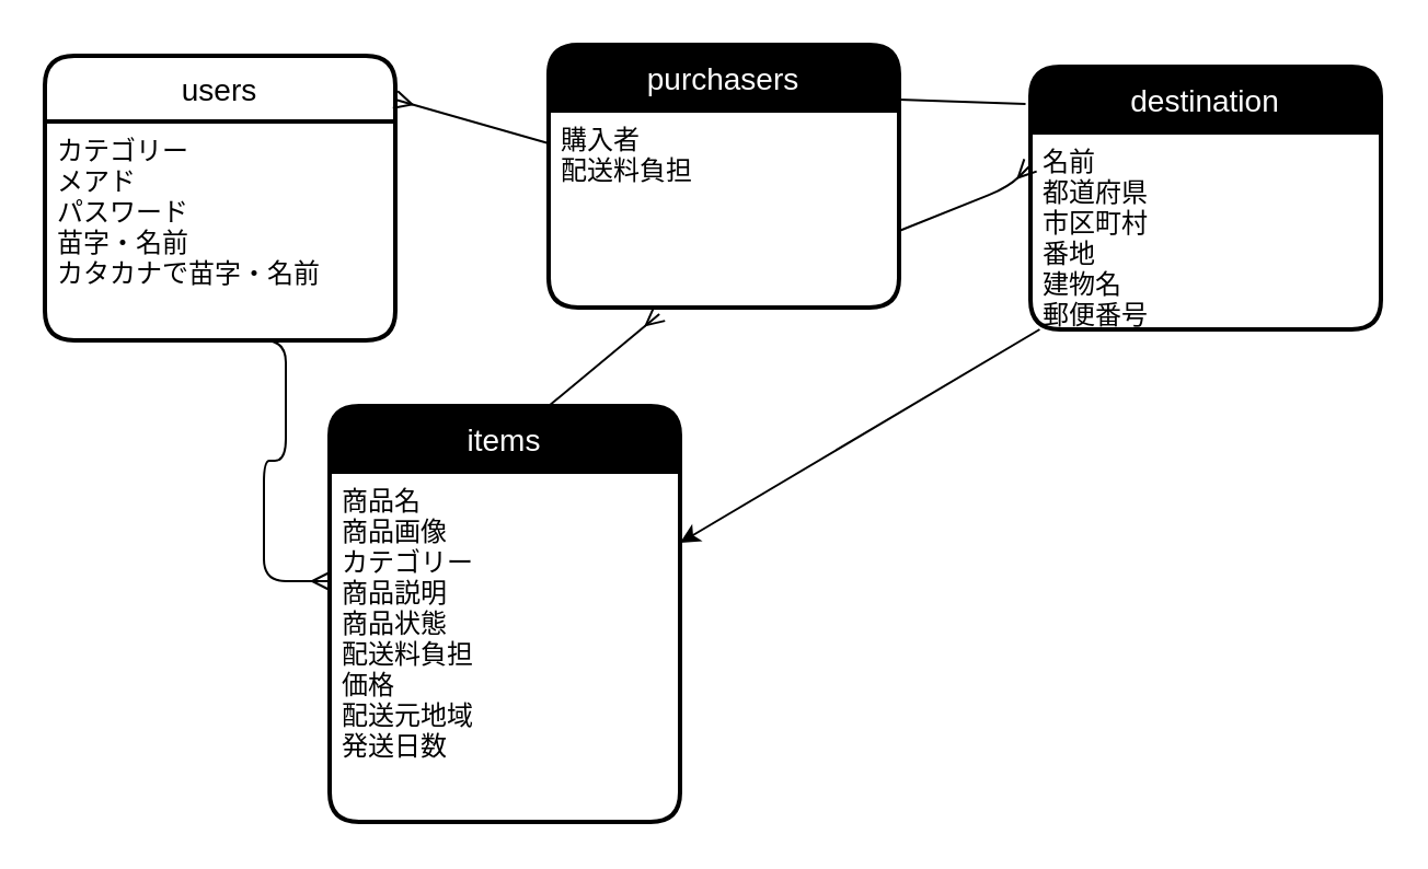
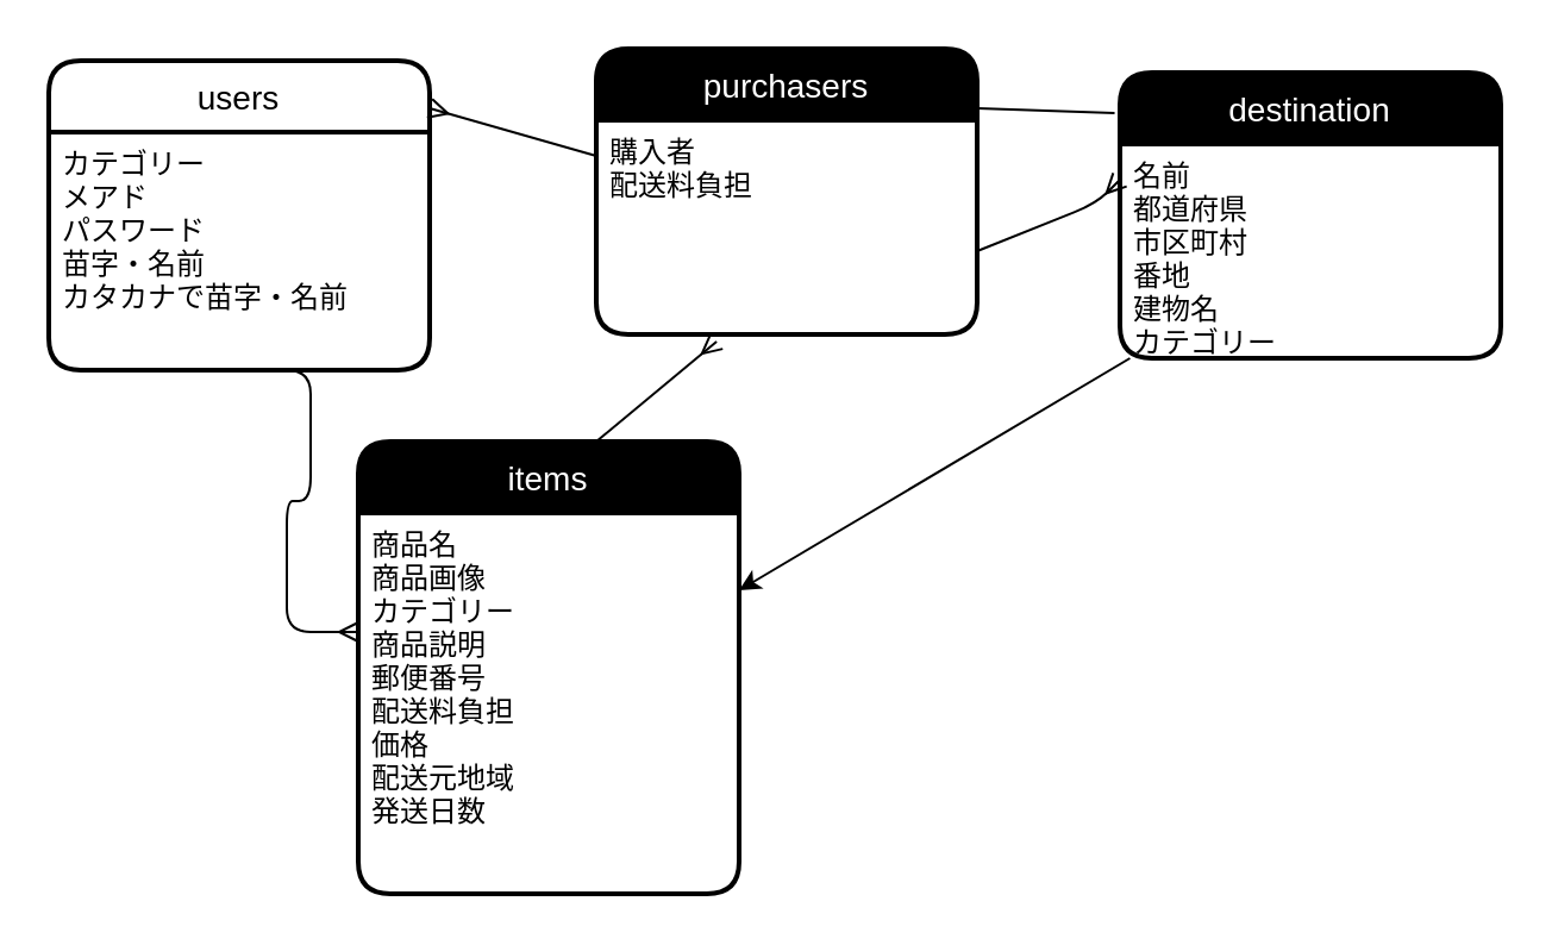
- <mxCell id="11" value="名前&#10;都道府県&#10;市区町村&#10;番地&#10;建物名&#10;郵便番号" style="align=left;strokeColor=none;fillColor=none;spacingLeft=4;fontSize=12;verticalAlign=top;resizable=0;rotatable=0;part=1;fontColor=#000000;" vertex="1" parent="9"><mxGeometry y="30" width="160" height="90" as="geometry" /></mxCell>
+ <mxCell id="11" value="名前&#10;都道府県&#10;市区町村&#10;番地&#10;建物名&#10;カテゴリー" style="align=left;strokeColor=none;fillColor=none;spacingLeft=4;fontSize=12;verticalAlign=top;resizable=0;rotatable=0;part=1;fontColor=#000000;" vertex="1" parent="9"><mxGeometry y="30" width="160" height="90" as="geometry" /></mxCell>
- <mxCell id="7" value="商品名&#10;商品画像&#10;カテゴリー&#10;商品説明&#10;商品状態&#10;配送料負担&#10;価格&#10;配送元地域&#10;発送日数" style="align=left;strokeColor=none;fillColor=none;spacingLeft=4;fontSize=12;verticalAlign=top;resizable=0;rotatable=0;part=1;fontColor=#000000;" vertex="1" parent="6"><mxGeometry y="30" width="160" height="160" as="geometry" /></mxCell>
+ <mxCell id="7" value="商品名&#10;商品画像&#10;カテゴリー&#10;商品説明&#10;郵便番号&#10;配送料負担&#10;価格&#10;配送元地域&#10;発送日数" style="align=left;strokeColor=none;fillColor=none;spacingLeft=4;fontSize=12;verticalAlign=top;resizable=0;rotatable=0;part=1;fontColor=#000000;" vertex="1" parent="6"><mxGeometry y="30" width="160" height="160" as="geometry" /></mxCell>
